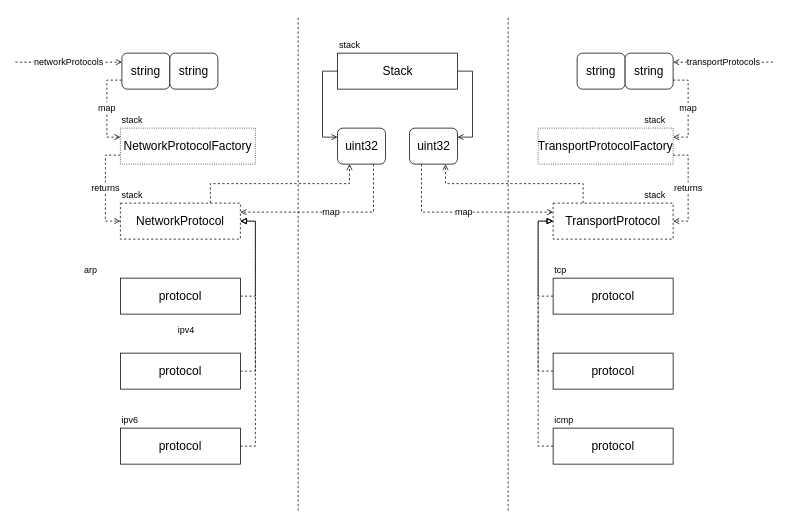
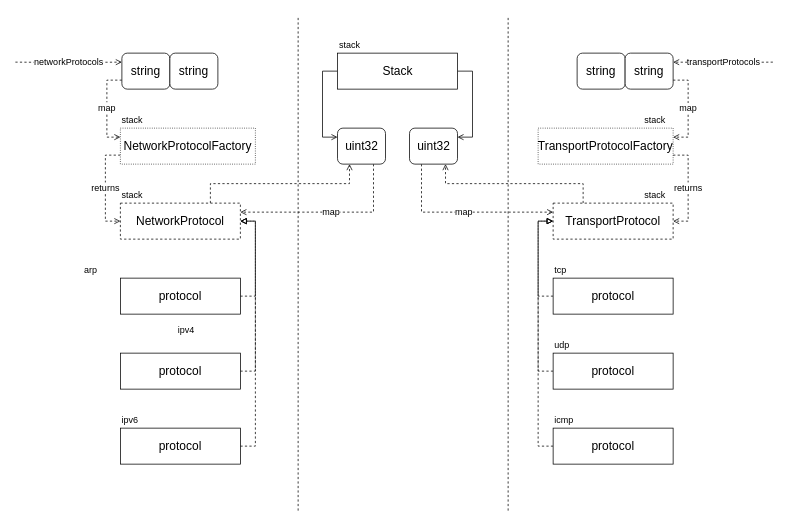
+ <mxCell id="36" value="udp" style="text;html=1;resizable=0;points=[];autosize=1;align=left;verticalAlign=top;spacingTop=-4;fontSize=12;" vertex="1" parent="1"><mxGeometry x="737" y="450" width="40" height="20" as="geometry" /></mxCell>
